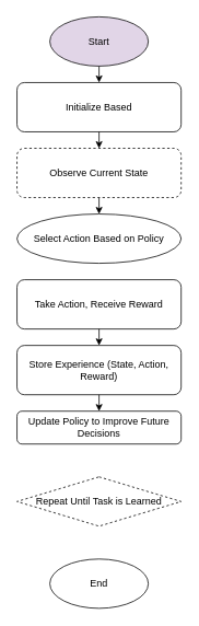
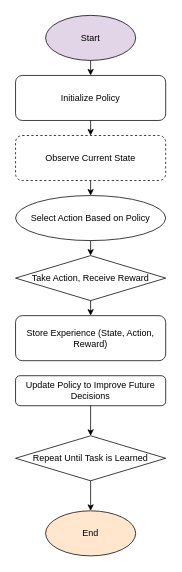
- <mxCell id="3" value="Initialize Based" style="rounded=1;whiteSpace=wrap;html=1;" vertex="1" parent="1"><mxGeometry x="20" y="100" width="200" height="60" as="geometry" /></mxCell>
+ <mxCell id="3" value="Initialize Policy" style="rounded=1;whiteSpace=wrap;html=1;" vertex="1" parent="1"><mxGeometry x="20" y="100" width="200" height="60" as="geometry" /></mxCell>
+ <mxCell id="14" edge="1" parent="1" source="5" target="6"><mxGeometry relative="1" as="geometry" /></mxCell>
- <mxCell id="6" value="Take Action, Receive Reward" style="rounded=1;whiteSpace=wrap;html=1;" vertex="1" parent="1"><mxGeometry x="20" y="340" width="200" height="60" as="geometry" /></mxCell>
+ <mxCell id="6" value="Take Action, Receive Reward" style="rhombus;whiteSpace=wrap;html=1;" vertex="1" parent="1"><mxGeometry x="20" y="340" width="200" height="60" as="geometry" /></mxCell>
- <mxCell id="16" edge="1" parent="1" source="7" target="8"><mxGeometry relative="1" as="geometry" /></mxCell>
+ <mxCell id="17" edge="1" parent="1" source="8" target="9"><mxGeometry relative="1" as="geometry" /></mxCell>
- <mxCell id="9" value="Repeat Until Task is Learned" style="rhombus;whiteSpace=wrap;html=1;dashed=1;" vertex="1" parent="1"><mxGeometry x="20" y="580" width="200" height="60" as="geometry" /></mxCell>
+ <mxCell id="9" value="Repeat Until Task is Learned" style="rhombus;whiteSpace=wrap;html=1;" vertex="1" parent="1"><mxGeometry x="20" y="580" width="200" height="60" as="geometry" /></mxCell>
+ <mxCell id="18" edge="1" parent="1" source="9" target="10"><mxGeometry relative="1" as="geometry" /></mxCell>
- <mxCell id="10" value="End" style="ellipse;whiteSpace=wrap;html=1;" vertex="1" parent="1"><mxGeometry x="60" y="680" width="120" height="60" as="geometry" /></mxCell>
+ <mxCell id="10" value="End" style="ellipse;whiteSpace=wrap;html=1;fillColor=#ffe6cc;" vertex="1" parent="1"><mxGeometry x="60" y="680" width="120" height="60" as="geometry" /></mxCell>
